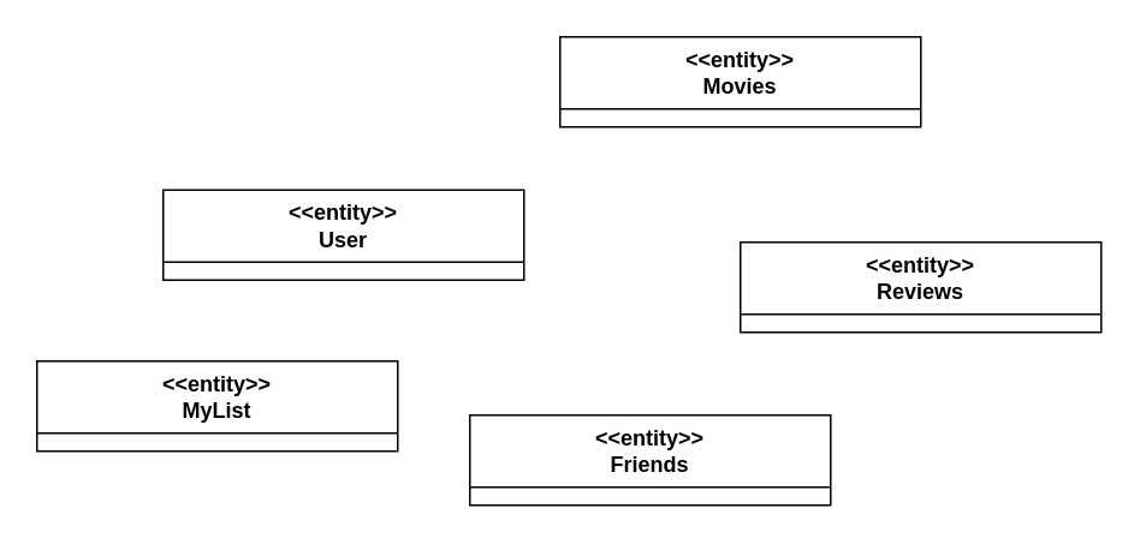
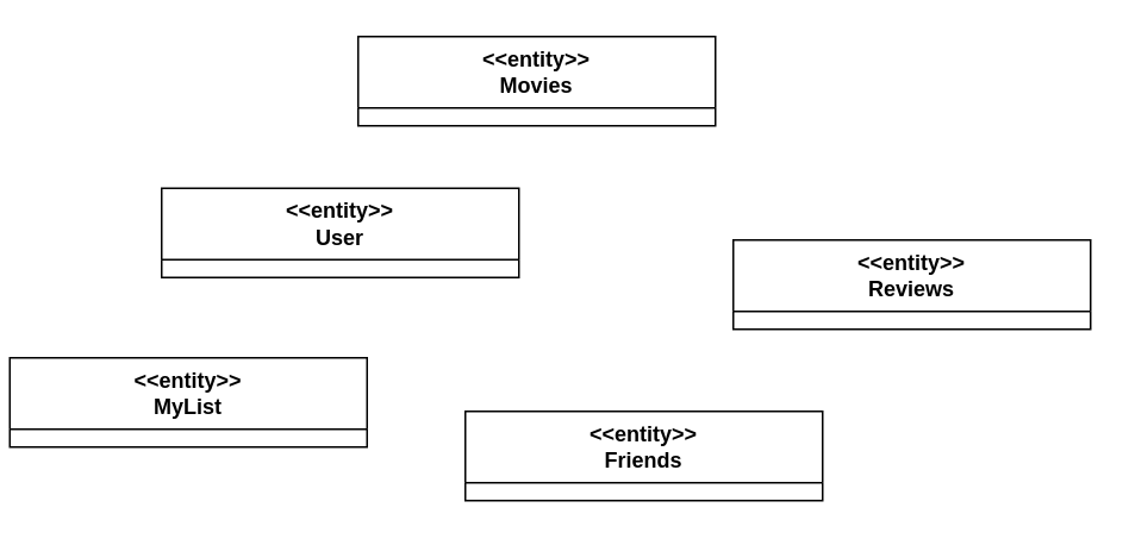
- <mxCell id="2" value="&amp;lt;&amp;lt;entity&amp;gt;&amp;gt;&lt;br&gt;Movies" style="swimlane;whiteSpace=wrap;html=1;startSize=40;" vertex="1" parent="1"><mxGeometry x="310" y="20" width="200" height="50" as="geometry" /></mxCell>
+ <mxCell id="2" value="&amp;lt;&amp;lt;entity&amp;gt;&amp;gt;&lt;br&gt;Movies" style="swimlane;whiteSpace=wrap;html=1;startSize=40;" vertex="1" parent="1"><mxGeometry x="200" y="20" width="200" height="50" as="geometry" /></mxCell>
- <mxCell id="5" value="&amp;lt;&amp;lt;entity&amp;gt;&amp;gt;&lt;br&gt;MyList" style="swimlane;whiteSpace=wrap;html=1;startSize=40;" vertex="1" parent="1"><mxGeometry x="20" y="200" width="200" height="50" as="geometry" /></mxCell>
+ <mxCell id="5" value="&amp;lt;&amp;lt;entity&amp;gt;&amp;gt;&lt;br&gt;MyList" style="swimlane;whiteSpace=wrap;html=1;startSize=40;" vertex="1" parent="1"><mxGeometry x="5" y="200" width="200" height="50" as="geometry" /></mxCell>
